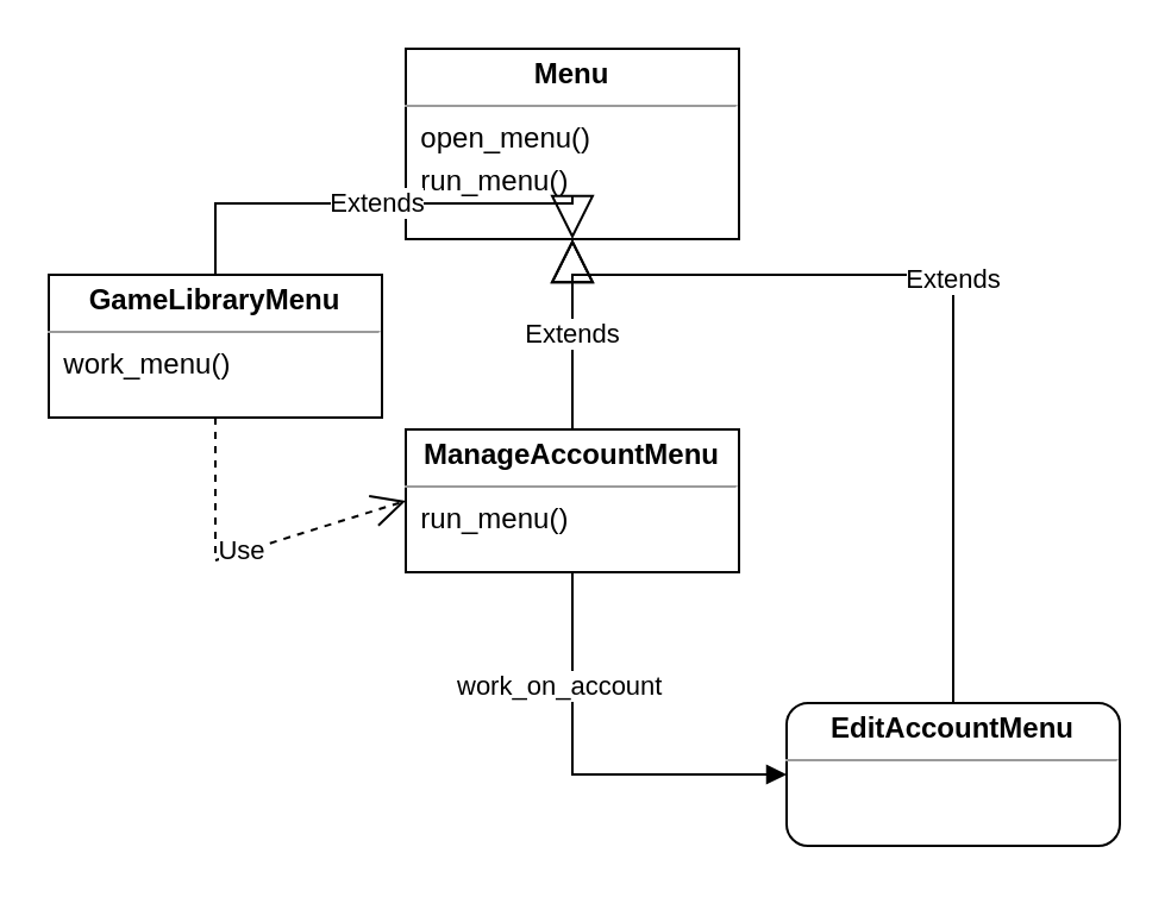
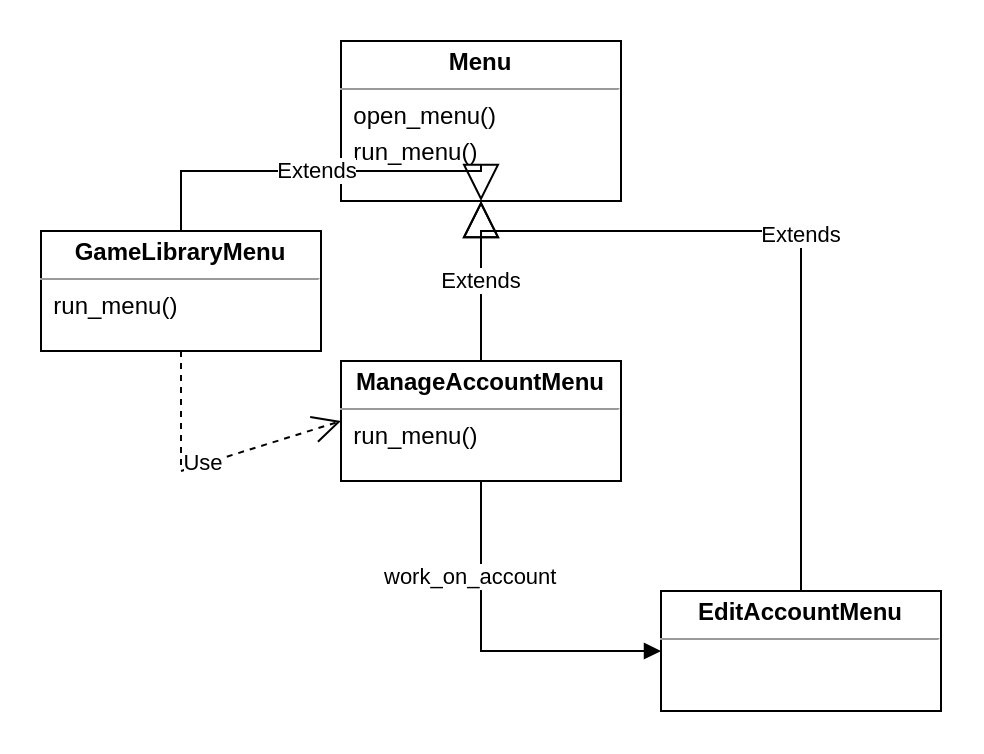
- <mxCell id="3" value="&lt;p style=&quot;margin:0px;margin-top:4px;text-align:center;&quot;&gt;&lt;b&gt;GameLibraryMenu&lt;/b&gt;&lt;br&gt;&lt;/p&gt;&lt;hr size=&quot;1&quot;&gt;&lt;div style=&quot;height:2px;&quot;&gt;&amp;nbsp; work_menu()&lt;/div&gt;" style="verticalAlign=top;align=left;overflow=fill;fontSize=12;fontFamily=Helvetica;html=1;whiteSpace=wrap;" parent="1" vertex="1"><mxGeometry x="20" y="115" width="140" height="60" as="geometry" /></mxCell>
+ <mxCell id="3" value="&lt;p style=&quot;margin:0px;margin-top:4px;text-align:center;&quot;&gt;&lt;b&gt;GameLibraryMenu&lt;/b&gt;&lt;br&gt;&lt;/p&gt;&lt;hr size=&quot;1&quot;&gt;&lt;div style=&quot;height:2px;&quot;&gt;&amp;nbsp; run_menu()&lt;/div&gt;" style="verticalAlign=top;align=left;overflow=fill;fontSize=12;fontFamily=Helvetica;html=1;whiteSpace=wrap;" parent="1" vertex="1"><mxGeometry x="20" y="115" width="140" height="60" as="geometry" /></mxCell>
- <mxCell id="4" value="&lt;p style=&quot;margin:0px;margin-top:4px;text-align:center;&quot;&gt;&lt;b&gt;EditAccountMenu&lt;/b&gt;&lt;br&gt;&lt;/p&gt;&lt;hr size=&quot;1&quot;&gt;&lt;div style=&quot;height:2px;&quot;&gt;&lt;/div&gt;" style="verticalAlign=top;align=left;overflow=fill;fontSize=12;fontFamily=Helvetica;html=1;whiteSpace=wrap;rounded=1;" parent="1" vertex="1"><mxGeometry x="330" y="295" width="140" height="60" as="geometry" /></mxCell>
+ <mxCell id="4" value="&lt;p style=&quot;margin:0px;margin-top:4px;text-align:center;&quot;&gt;&lt;b&gt;EditAccountMenu&lt;/b&gt;&lt;br&gt;&lt;/p&gt;&lt;hr size=&quot;1&quot;&gt;&lt;div style=&quot;height:2px;&quot;&gt;&lt;/div&gt;" style="verticalAlign=top;align=left;overflow=fill;fontSize=12;fontFamily=Helvetica;html=1;whiteSpace=wrap;" parent="1" vertex="1"><mxGeometry x="330" y="295" width="140" height="60" as="geometry" /></mxCell>
